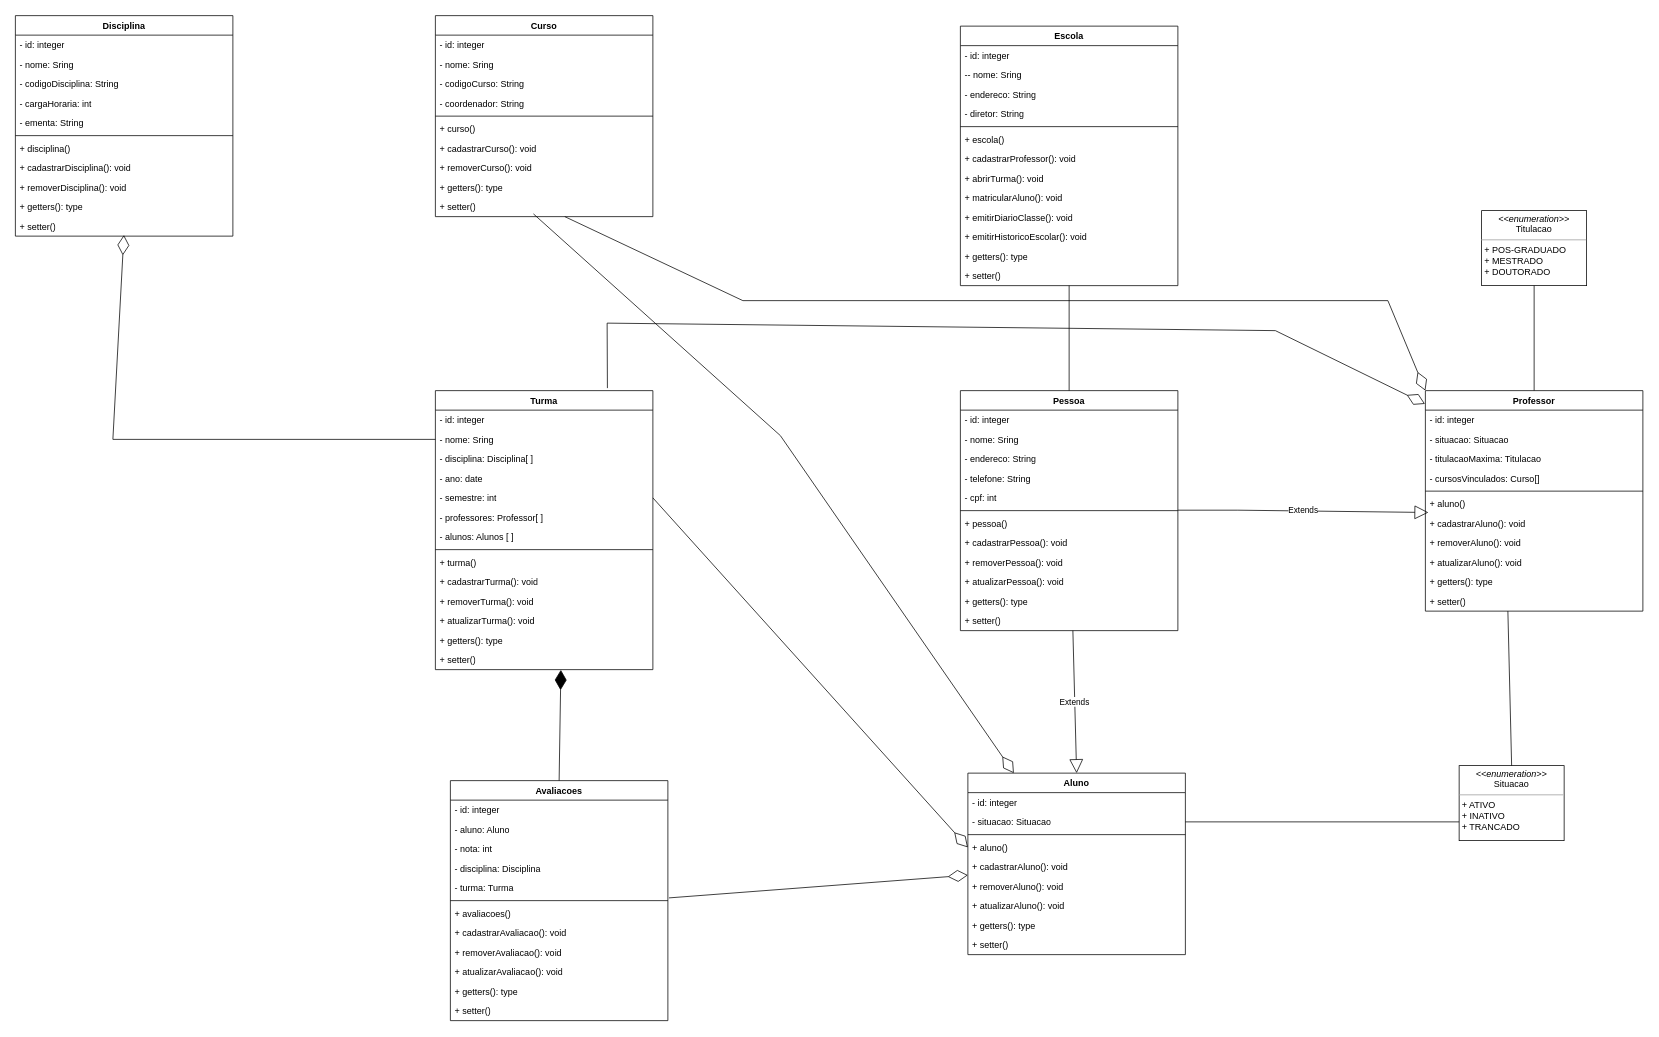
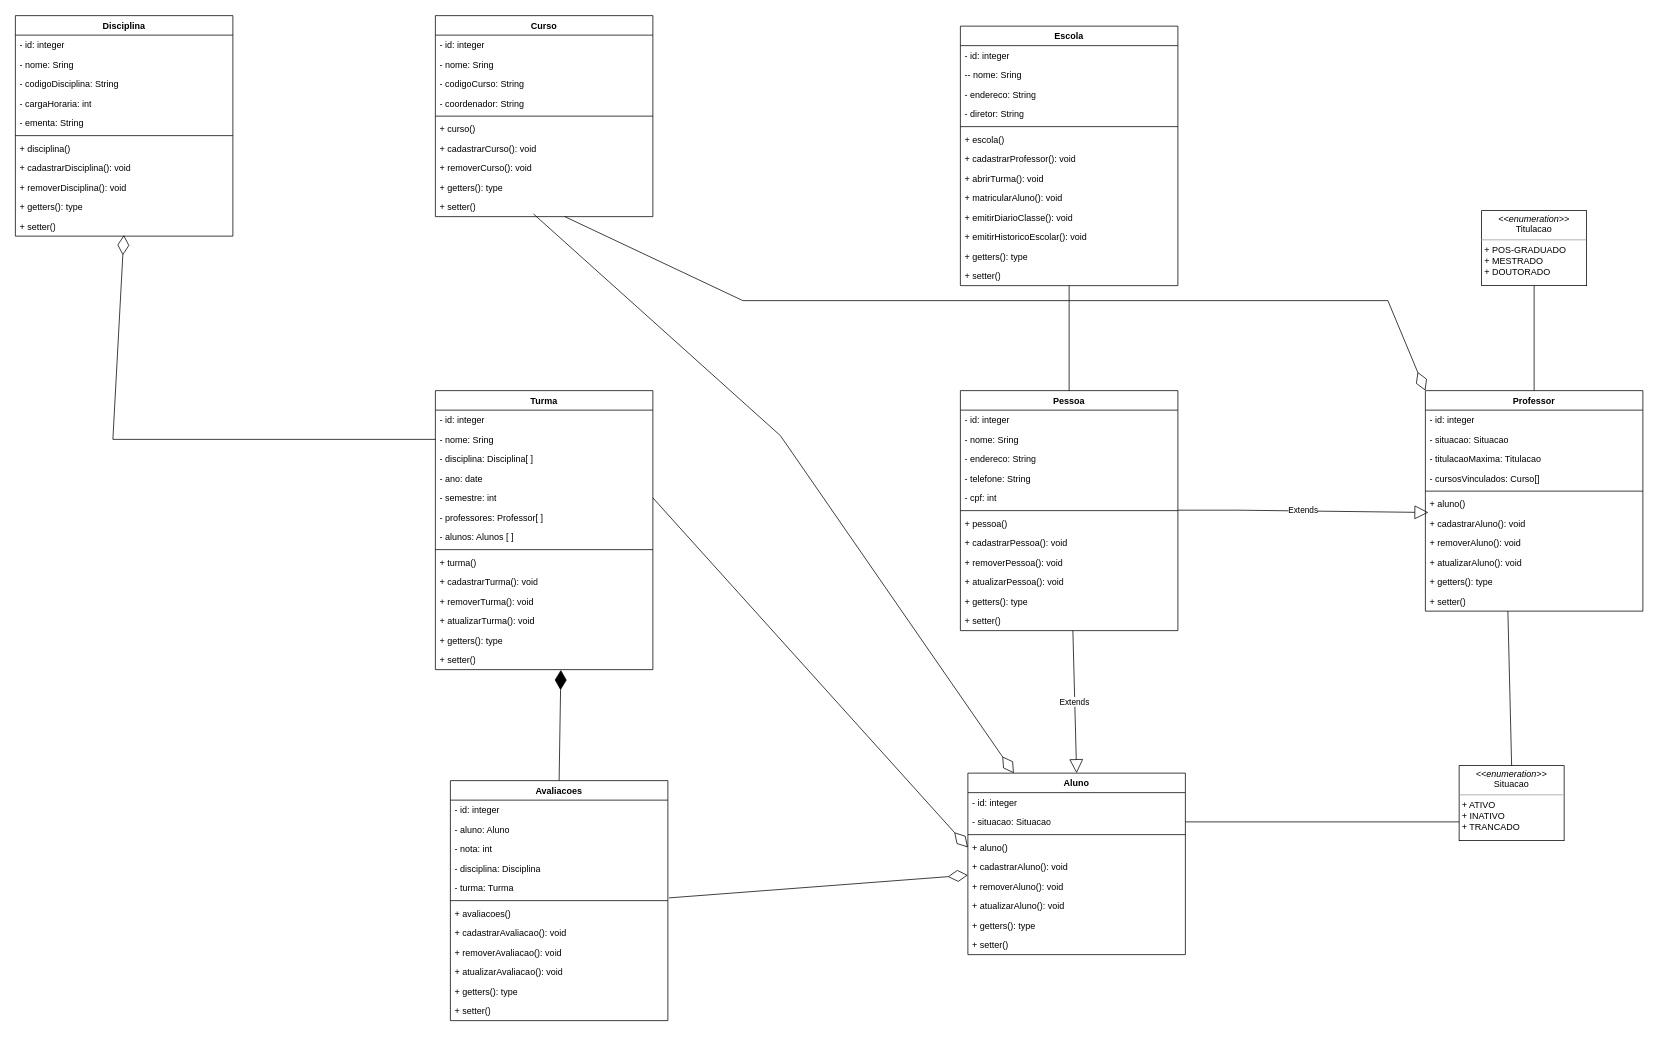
- <mxCell id="116" value="" style="endArrow=diamondThin;endFill=0;endSize=24;html=1;rounded=0;exitX=0.791;exitY=-0.009;exitDx=0;exitDy=0;exitPerimeter=0;entryX=-0.002;entryY=0.06;entryDx=0;entryDy=0;entryPerimeter=0;" edge="1" parent="1" source="77" target="64"><mxGeometry width="160" relative="1" as="geometry"><mxPoint x="1010" y="600" as="sourcePoint" /><mxPoint x="1170" y="600" as="targetPoint" /><Array as="points"><mxPoint x="809" y="430" /><mxPoint x="1700" y="440" /></Array></mxGeometry></mxCell>
